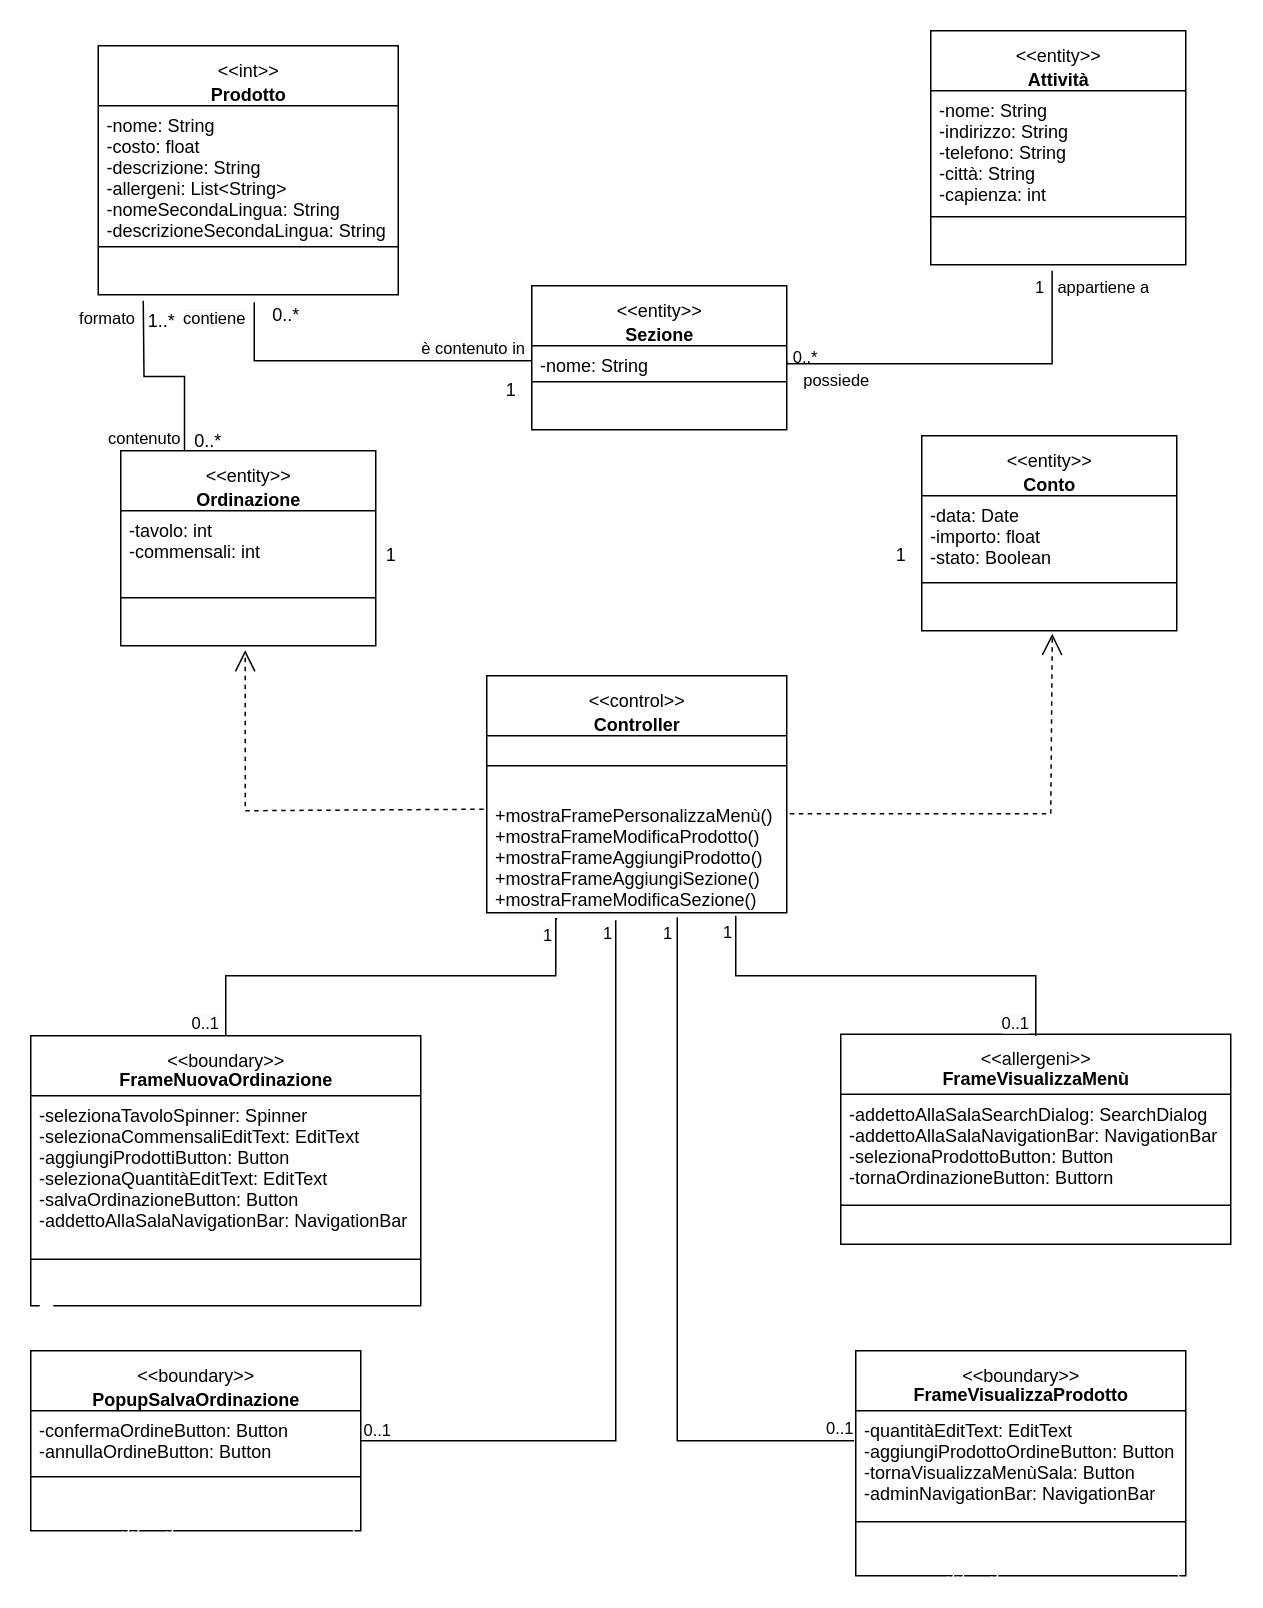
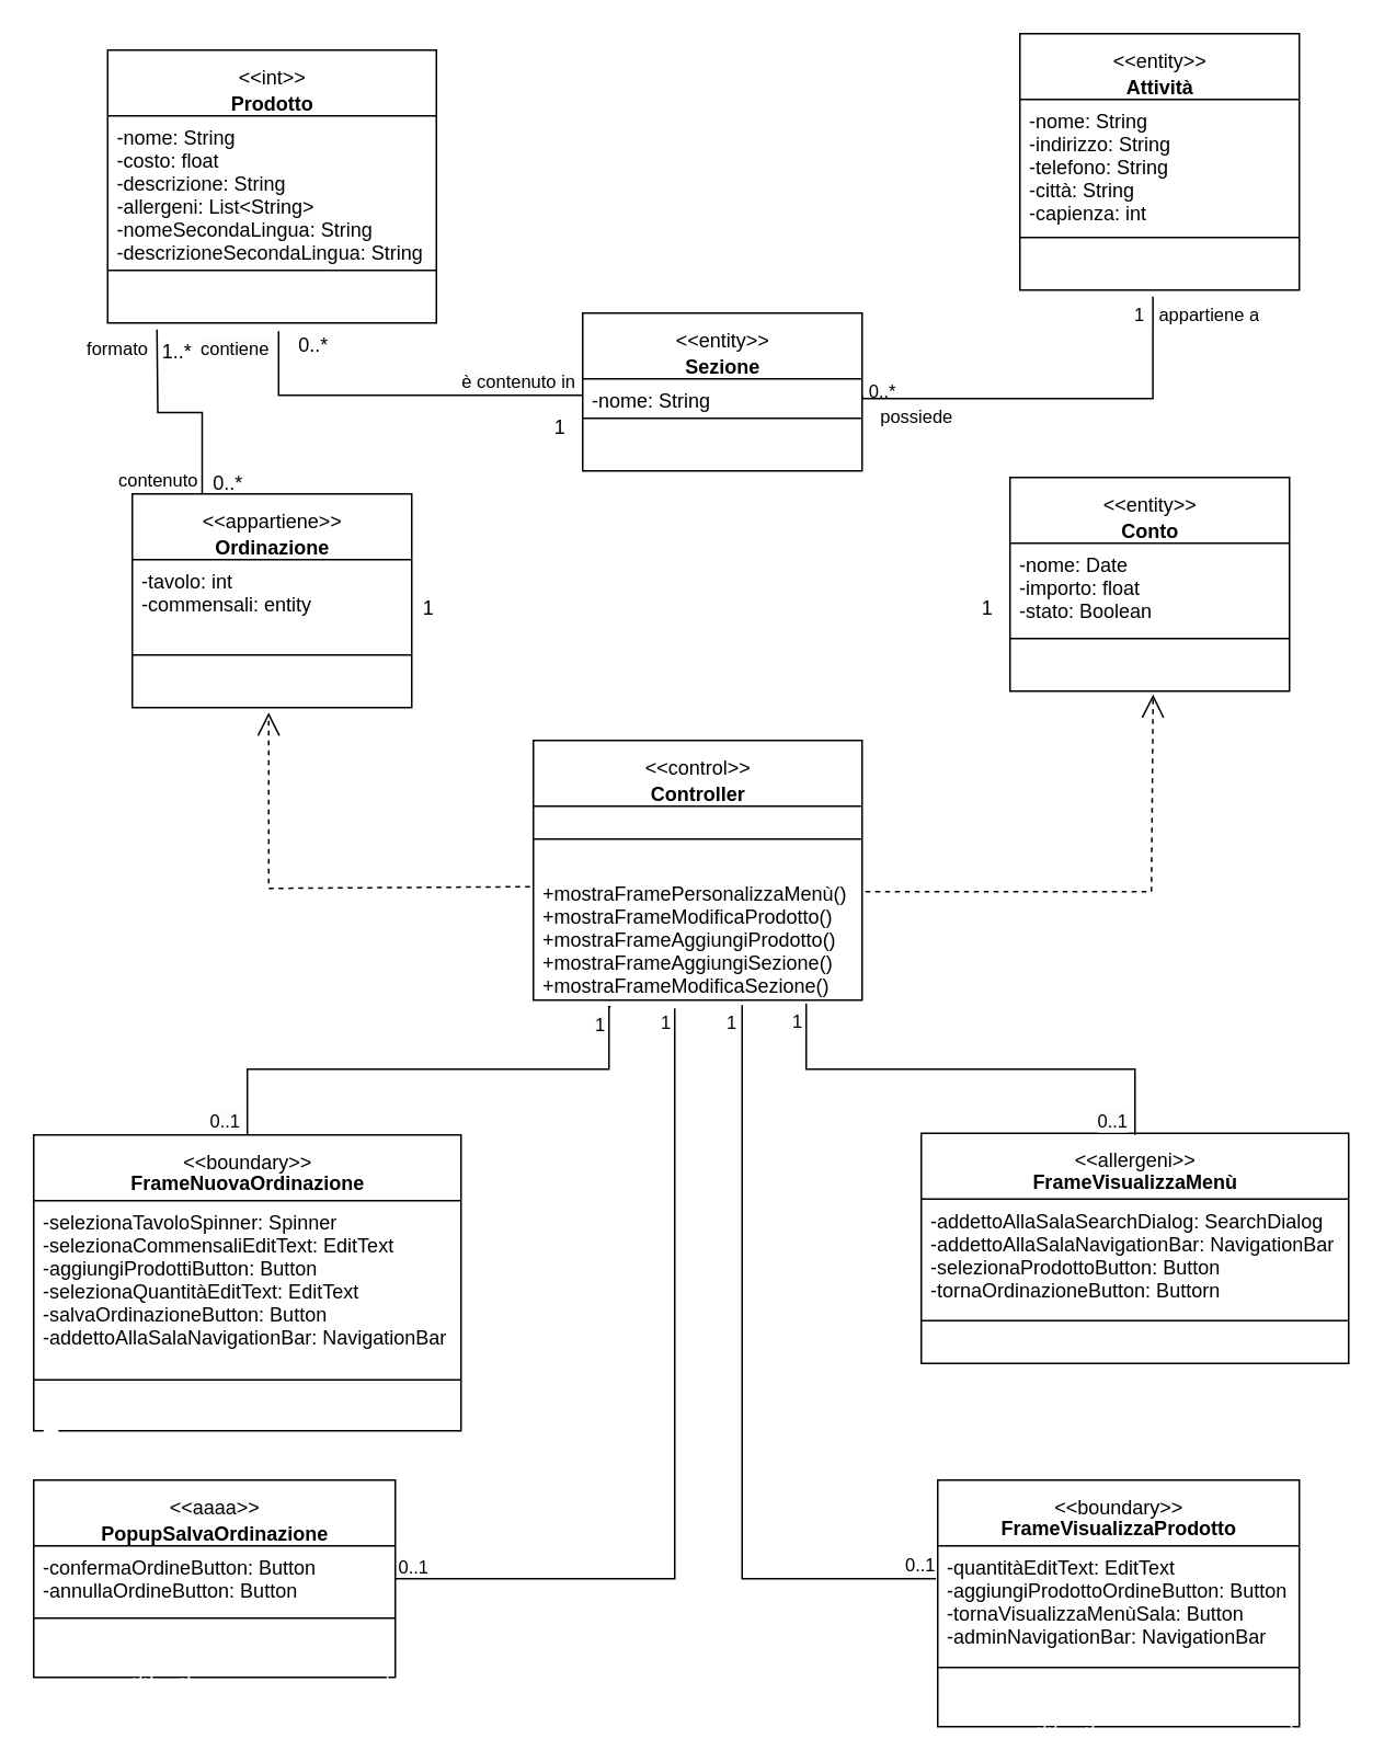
- <mxCell id="29" value="&lt;p style=&quot;border-color: var(--border-color); font-weight: 400; margin: 4px 0px 0px; line-height: 12px;&quot;&gt;&amp;lt;&amp;lt;entity&amp;gt;&amp;gt;&lt;/p&gt;&lt;p style=&quot;border-color: var(--border-color); margin: 4px 0px 0px; line-height: 12px;&quot;&gt;Ordinazione&lt;/p&gt;" style="swimlane;fontStyle=1;align=center;verticalAlign=top;childLayout=stackLayout;horizontal=1;startSize=40;horizontalStack=0;resizeParent=1;resizeParentMax=0;resizeLast=0;collapsible=1;marginBottom=0;html=1;" vertex="1" parent="1"><mxGeometry x="80" y="300" width="170" height="130" as="geometry" /></mxCell>
+ <mxCell id="29" value="&lt;p style=&quot;border-color: var(--border-color); font-weight: 400; margin: 4px 0px 0px; line-height: 12px;&quot;&gt;&amp;lt;&amp;lt;appartiene&amp;gt;&amp;gt;&lt;/p&gt;&lt;p style=&quot;border-color: var(--border-color); margin: 4px 0px 0px; line-height: 12px;&quot;&gt;Ordinazione&lt;/p&gt;" style="swimlane;fontStyle=1;align=center;verticalAlign=top;childLayout=stackLayout;horizontal=1;startSize=40;horizontalStack=0;resizeParent=1;resizeParentMax=0;resizeLast=0;collapsible=1;marginBottom=0;html=1;" vertex="1" parent="1"><mxGeometry x="80" y="300" width="170" height="130" as="geometry" /></mxCell>
- <mxCell id="34" value="-data: Date&#10;-importo: float&#10;-stato: Boolean" style="text;strokeColor=none;fillColor=none;align=left;verticalAlign=top;spacingLeft=4;spacingRight=4;overflow=hidden;rotatable=0;points=[[0,0.5],[1,0.5]];portConstraint=eastwest;" vertex="1" parent="33"><mxGeometry y="40" width="170" height="54" as="geometry" /></mxCell>
+ <mxCell id="34" value="-nome: Date&#10;-importo: float&#10;-stato: Boolean" style="text;strokeColor=none;fillColor=none;align=left;verticalAlign=top;spacingLeft=4;spacingRight=4;overflow=hidden;rotatable=0;points=[[0,0.5],[1,0.5]];portConstraint=eastwest;" vertex="1" parent="33"><mxGeometry y="40" width="170" height="54" as="geometry" /></mxCell>
- <mxCell id="30" value="-tavolo: int&#10;-commensali: int" style="text;strokeColor=none;fillColor=none;align=left;verticalAlign=top;spacingLeft=4;spacingRight=4;overflow=hidden;rotatable=0;points=[[0,0.5],[1,0.5]];portConstraint=eastwest;" vertex="1" parent="29"><mxGeometry y="40" width="170" height="54" as="geometry" /></mxCell>
+ <mxCell id="30" value="-tavolo: int&#10;-commensali: entity" style="text;strokeColor=none;fillColor=none;align=left;verticalAlign=top;spacingLeft=4;spacingRight=4;overflow=hidden;rotatable=0;points=[[0,0.5],[1,0.5]];portConstraint=eastwest;" vertex="1" parent="29"><mxGeometry y="40" width="170" height="54" as="geometry" /></mxCell>
- <mxCell id="56" value="&lt;p style=&quot;border-color: var(--border-color); font-weight: 400; margin: 4px 0px 0px; line-height: 12px;&quot;&gt;&amp;lt;&amp;lt;boundary&amp;gt;&amp;gt;&lt;/p&gt;&lt;p style=&quot;border-color: var(--border-color); margin: 4px 0px 0px; line-height: 12px;&quot;&gt;PopupSalvaOrdinazione&lt;/p&gt;" style="swimlane;fontStyle=1;align=center;verticalAlign=top;childLayout=stackLayout;horizontal=1;startSize=40;horizontalStack=0;resizeParent=1;resizeParentMax=0;resizeLast=0;collapsible=1;marginBottom=0;html=1;" vertex="1" parent="1"><mxGeometry x="20" y="900" width="220" height="120" as="geometry" /></mxCell>
+ <mxCell id="56" value="&lt;p style=&quot;border-color: var(--border-color); font-weight: 400; margin: 4px 0px 0px; line-height: 12px;&quot;&gt;&amp;lt;&amp;lt;aaaa&amp;gt;&amp;gt;&lt;/p&gt;&lt;p style=&quot;border-color: var(--border-color); margin: 4px 0px 0px; line-height: 12px;&quot;&gt;PopupSalvaOrdinazione&lt;/p&gt;" style="swimlane;fontStyle=1;align=center;verticalAlign=top;childLayout=stackLayout;horizontal=1;startSize=40;horizontalStack=0;resizeParent=1;resizeParentMax=0;resizeLast=0;collapsible=1;marginBottom=0;html=1;" vertex="1" parent="1"><mxGeometry x="20" y="900" width="220" height="120" as="geometry" /></mxCell>
